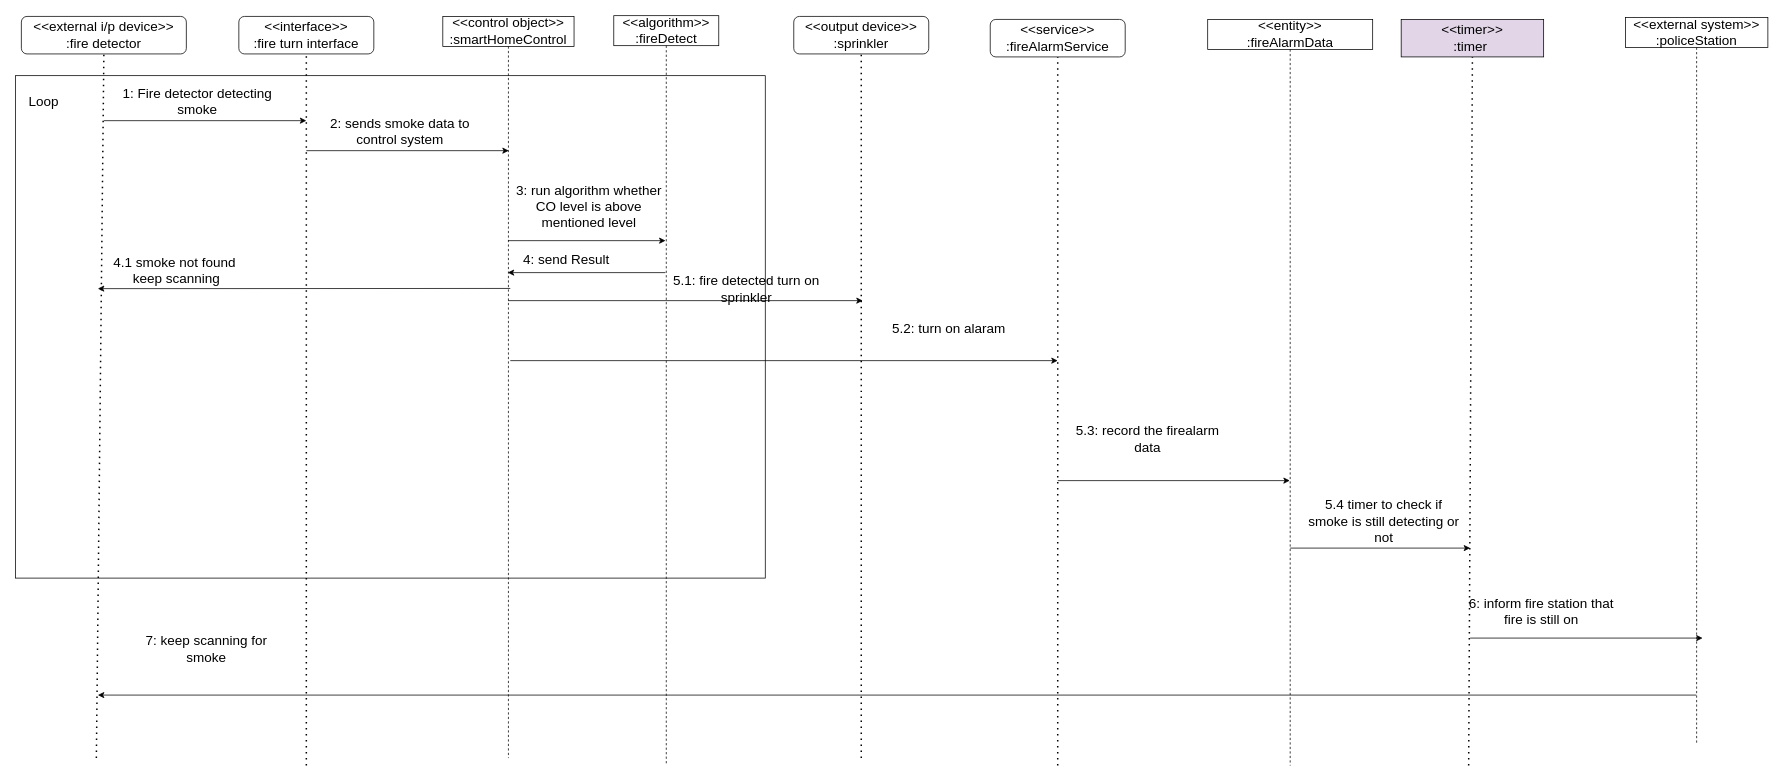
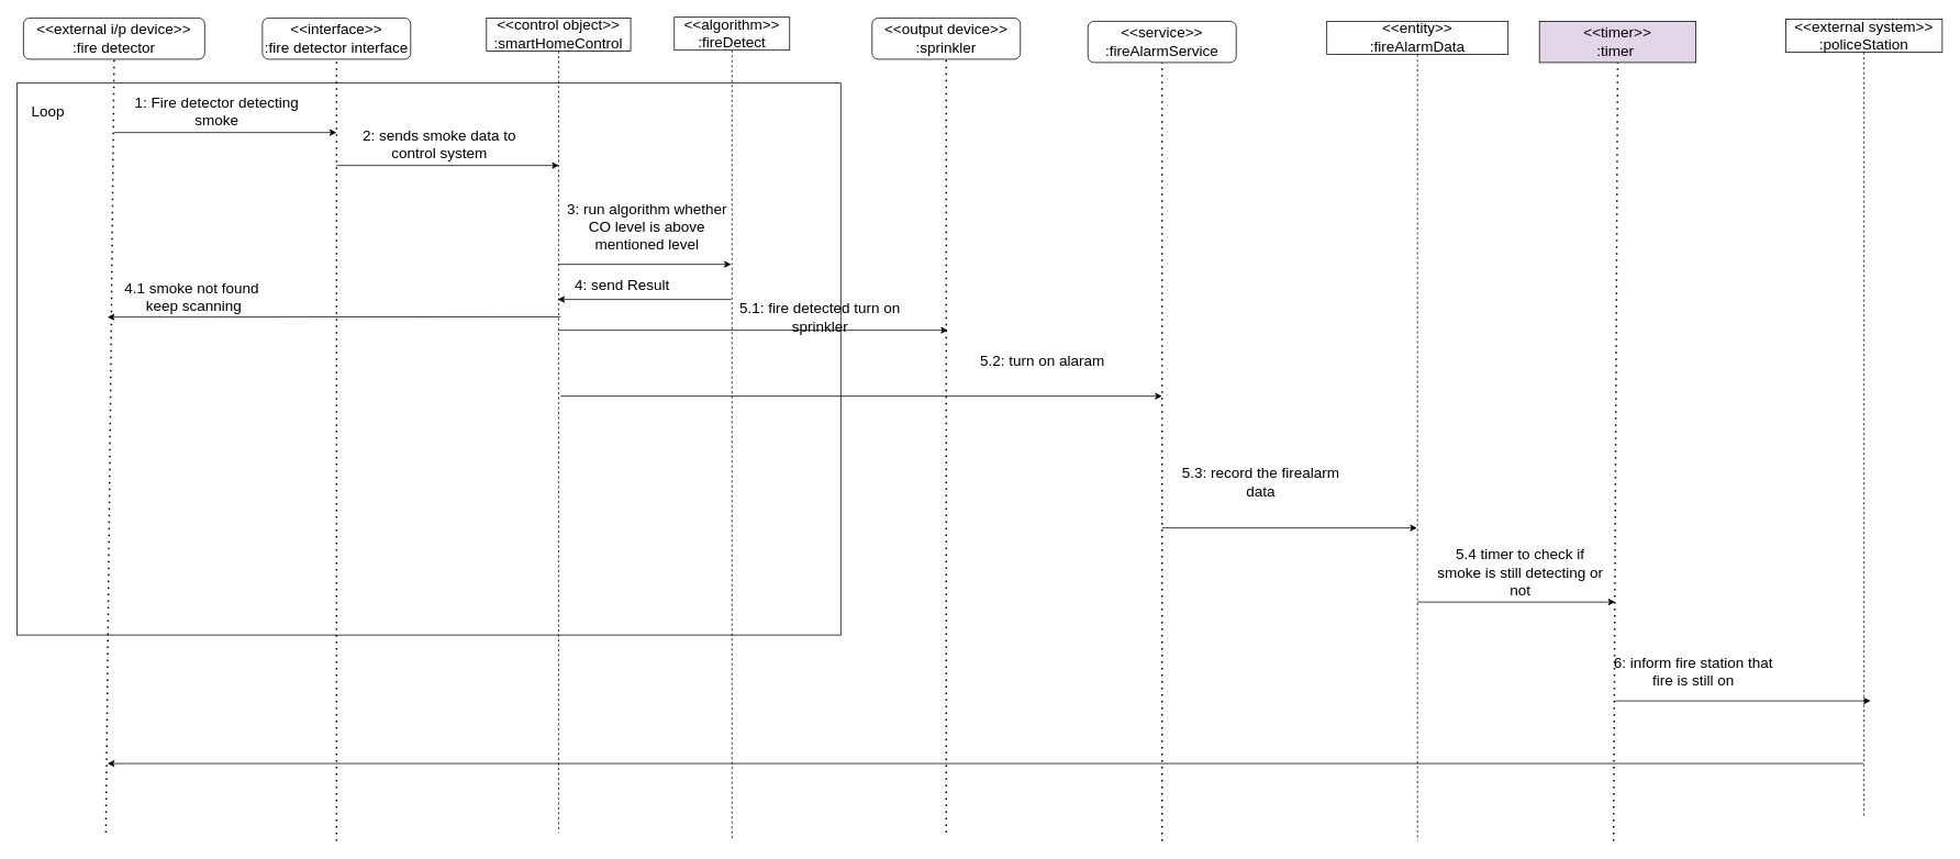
- <mxCell id="5" value="&amp;lt;&amp;lt;interface&amp;gt;&amp;gt;&lt;br&gt;:fire turn interface" style="rounded=1;whiteSpace=wrap;html=1;fontSize=18;" vertex="1" parent="1"><mxGeometry x="318" y="21" width="180" height="50" as="geometry" /></mxCell>
+ <mxCell id="5" value="&amp;lt;&amp;lt;interface&amp;gt;&amp;gt;&lt;br&gt;:fire detector interface" style="rounded=1;whiteSpace=wrap;html=1;fontSize=18;" vertex="1" parent="1"><mxGeometry x="318" y="21" width="180" height="50" as="geometry" /></mxCell>
- <mxCell id="33" value="7: keep scanning for smoke" style="text;html=1;strokeColor=none;fillColor=none;align=center;verticalAlign=middle;whiteSpace=wrap;rounded=0;fontSize=18;" vertex="1" parent="1"><mxGeometry x="170" y="850" width="210" height="30" as="geometry" /></mxCell>
